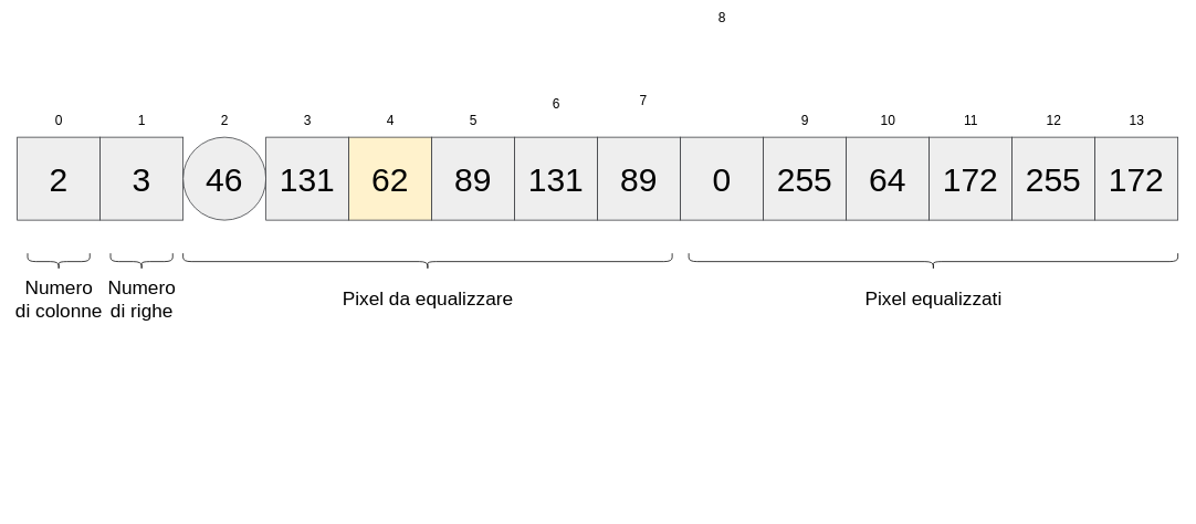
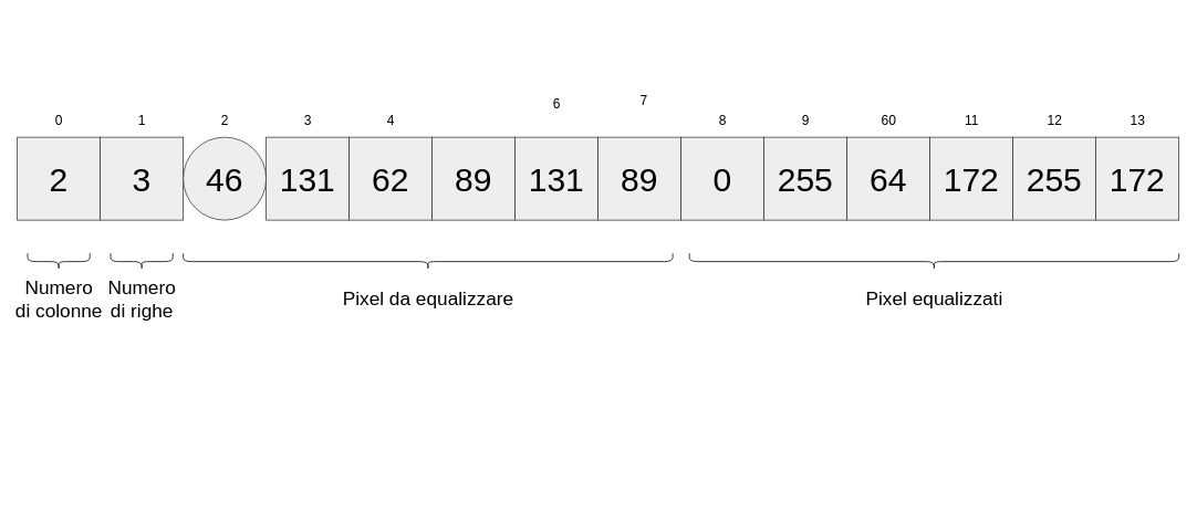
- <mxCell id="32" value="8" style="text;strokeColor=none;fillColor=none;html=1;fontSize=16;fontStyle=0;verticalAlign=middle;align=center;" vertex="1" parent="1"><mxGeometry x="830" y="5" width="80" height="30" as="geometry" /></mxCell>
+ <mxCell id="32" value="8" style="text;strokeColor=none;fillColor=none;html=1;fontSize=16;fontStyle=0;verticalAlign=middle;align=center;" vertex="1" parent="1"><mxGeometry x="830" y="130" width="80" height="30" as="geometry" /></mxCell>
- <mxCell id="29" value="5" style="text;strokeColor=none;fillColor=none;html=1;fontSize=16;fontStyle=0;verticalAlign=middle;align=center;" vertex="1" parent="1"><mxGeometry x="530" y="130" width="80" height="30" as="geometry" /></mxCell>
- <mxCell id="34" value="10" style="text;strokeColor=none;fillColor=none;html=1;fontSize=16;fontStyle=0;verticalAlign=middle;align=center;" vertex="1" parent="1"><mxGeometry x="1030" y="130" width="80" height="30" as="geometry" /></mxCell>
+ <mxCell id="34" value="60" style="text;strokeColor=none;fillColor=none;html=1;fontSize=16;fontStyle=0;verticalAlign=middle;align=center;" vertex="1" parent="1"><mxGeometry x="1030" y="130" width="80" height="30" as="geometry" /></mxCell>
- <mxCell id="6" value="62" style="rounded=0;whiteSpace=wrap;html=1;aspect=fixed;fillColor=#fff2cc;strokeColor=#36393d;fontSize=40;" vertex="1" parent="1"><mxGeometry x="420" y="165" width="100" height="100" as="geometry" /></mxCell>
+ <mxCell id="6" value="62" style="rounded=0;whiteSpace=wrap;html=1;aspect=fixed;fillColor=#eeeeee;strokeColor=#36393d;fontSize=40;" vertex="1" parent="1"><mxGeometry x="420" y="165" width="100" height="100" as="geometry" /></mxCell>
